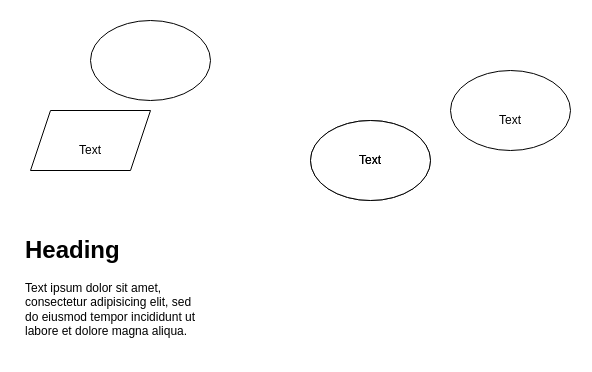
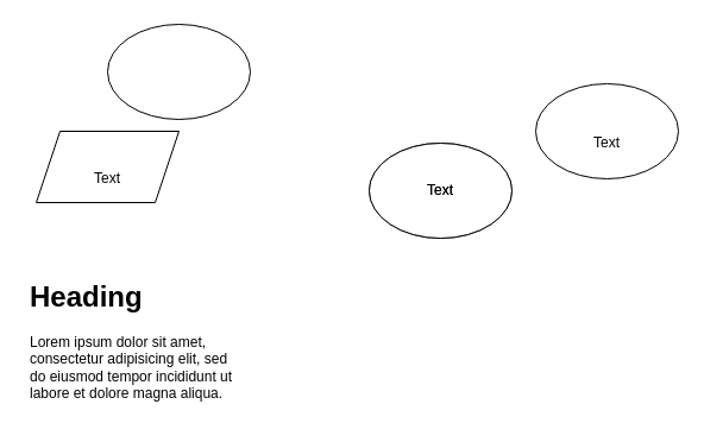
- <mxCell id="10" value="&lt;h1&gt;Heading&lt;/h1&gt;&lt;p&gt;Text ipsum dolor sit amet, consectetur adipisicing elit, sed do eiusmod tempor incididunt ut labore et dolore magna aliqua.&lt;/p&gt;" style="text;html=1;strokeColor=none;fillColor=none;spacing=5;spacingTop=-20;whiteSpace=wrap;overflow=hidden;rounded=0;" vertex="1" parent="1"><mxGeometry x="20" y="230" width="190" height="120" as="geometry" /></mxCell>
+ <mxCell id="10" value="&lt;h1&gt;Heading&lt;/h1&gt;&lt;p&gt;Lorem ipsum dolor sit amet, consectetur adipisicing elit, sed do eiusmod tempor incididunt ut labore et dolore magna aliqua.&lt;/p&gt;" style="text;html=1;strokeColor=none;fillColor=none;spacing=5;spacingTop=-20;whiteSpace=wrap;overflow=hidden;rounded=0;" vertex="1" parent="1"><mxGeometry x="20" y="230" width="190" height="120" as="geometry" /></mxCell>
